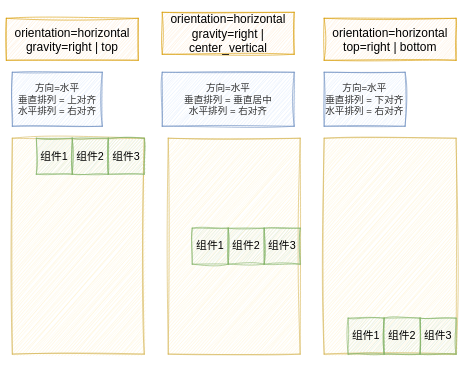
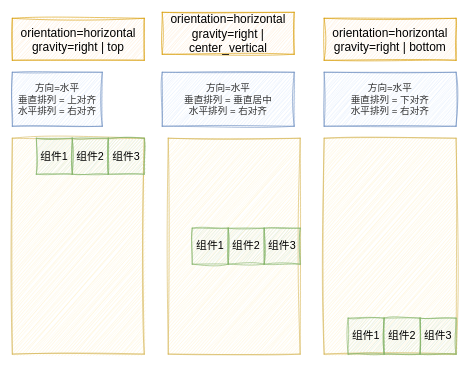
- <mxCell id="4" value="orientation=horizontal&lt;div&gt;gravity=right | top&lt;/div&gt;" style="text;html=1;align=center;verticalAlign=middle;whiteSpace=wrap;rounded=0;fontSize=20;fillColor=#ffe6cc;strokeColor=#d79b00;sketch=1;curveFitting=1;jiggle=2;" vertex="1" parent="1"><mxGeometry x="10" y="30" width="220" height="70" as="geometry" /></mxCell>
+ <mxCell id="4" value="orientation=horizontal&lt;div&gt;gravity=right | top&lt;/div&gt;" style="text;html=1;align=center;verticalAlign=middle;whiteSpace=wrap;rounded=0;fontSize=20;fillColor=#ffe6cc;strokeColor=#d79b00;sketch=1;curveFitting=1;jiggle=2;" vertex="1" parent="1"><mxGeometry x="20" y="30" width="220" height="70" as="geometry" /></mxCell>
- <mxCell id="16" value="orientation=horizontal&lt;div&gt;top=right | bottom&lt;/div&gt;" style="text;html=1;align=center;verticalAlign=middle;whiteSpace=wrap;rounded=0;fontSize=20;fillColor=#ffe6cc;strokeColor=#d79b00;sketch=1;curveFitting=1;jiggle=2;" vertex="1" parent="1"><mxGeometry x="540" y="30" width="220" height="70" as="geometry" /></mxCell>
+ <mxCell id="16" value="orientation=horizontal&lt;div&gt;gravity=right | bottom&lt;/div&gt;" style="text;html=1;align=center;verticalAlign=middle;whiteSpace=wrap;rounded=0;fontSize=20;fillColor=#ffe6cc;strokeColor=#d79b00;sketch=1;curveFitting=1;jiggle=2;" vertex="1" parent="1"><mxGeometry x="540" y="30" width="220" height="70" as="geometry" /></mxCell>
- <mxCell id="17" value="&lt;font style=&quot;font-size: 16px;&quot;&gt;方向=水平&lt;/font&gt;&lt;div&gt;&lt;font style=&quot;font-size: 16px;&quot;&gt;垂直排列 = 下对齐&lt;/font&gt;&lt;div&gt;&lt;font style=&quot;font-size: 16px;&quot;&gt;水平排列 = 右对齐&lt;/font&gt;&lt;/div&gt;&lt;/div&gt;" style="text;html=1;align=center;verticalAlign=middle;whiteSpace=wrap;rounded=0;fillColor=#dae8fc;strokeColor=#6c8ebf;fontColor=#333333;sketch=1;curveFitting=1;jiggle=2;" vertex="1" parent="1"><mxGeometry x="540" y="120" width="135" height="90" as="geometry" /></mxCell>
+ <mxCell id="17" value="&lt;font style=&quot;font-size: 16px;&quot;&gt;方向=水平&lt;/font&gt;&lt;div&gt;&lt;font style=&quot;font-size: 16px;&quot;&gt;垂直排列 = 下对齐&lt;/font&gt;&lt;div&gt;&lt;font style=&quot;font-size: 16px;&quot;&gt;水平排列 = 右对齐&lt;/font&gt;&lt;/div&gt;&lt;/div&gt;" style="text;html=1;align=center;verticalAlign=middle;whiteSpace=wrap;rounded=0;fillColor=#dae8fc;strokeColor=#6c8ebf;fontColor=#333333;sketch=1;curveFitting=1;jiggle=2;" vertex="1" parent="1"><mxGeometry x="540" y="120" width="220" height="90" as="geometry" /></mxCell>
